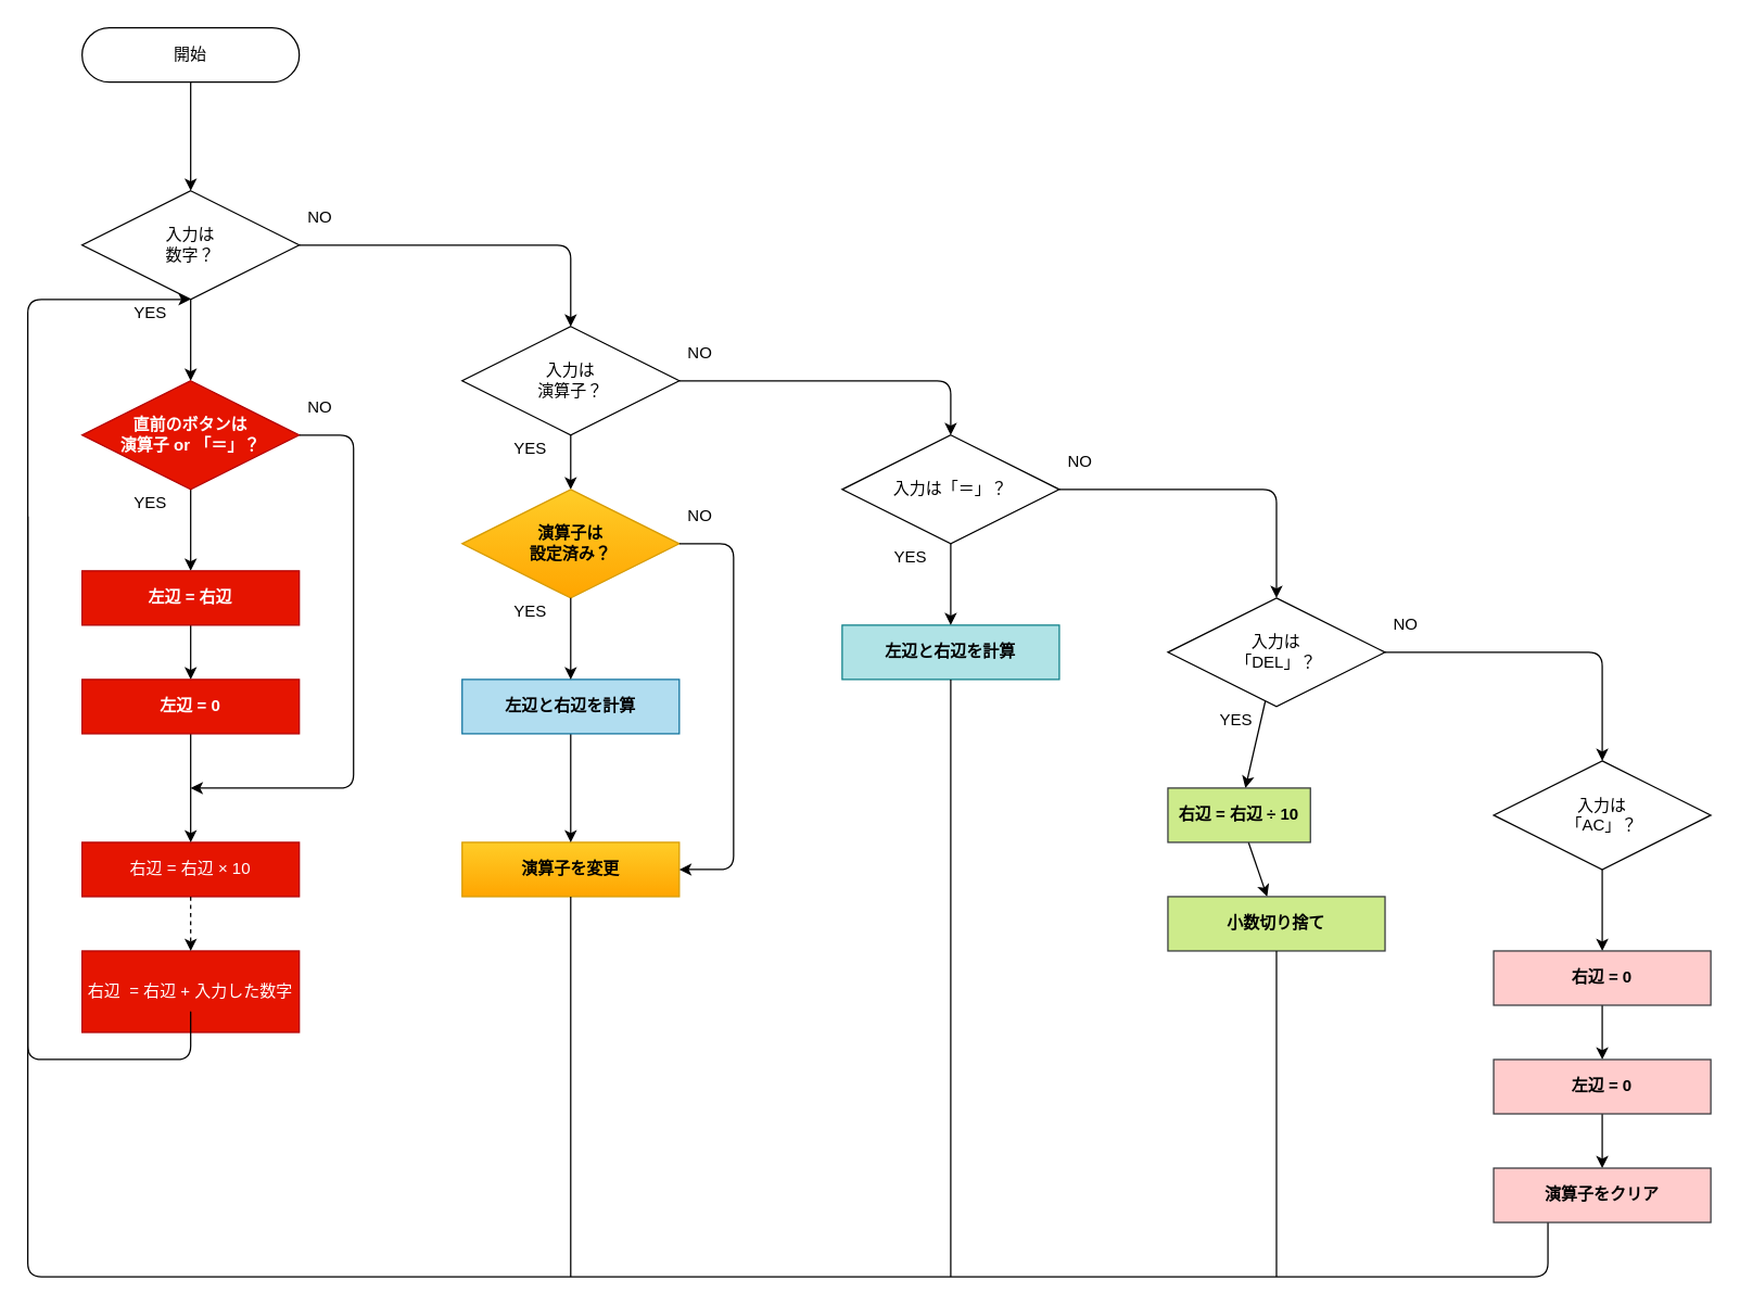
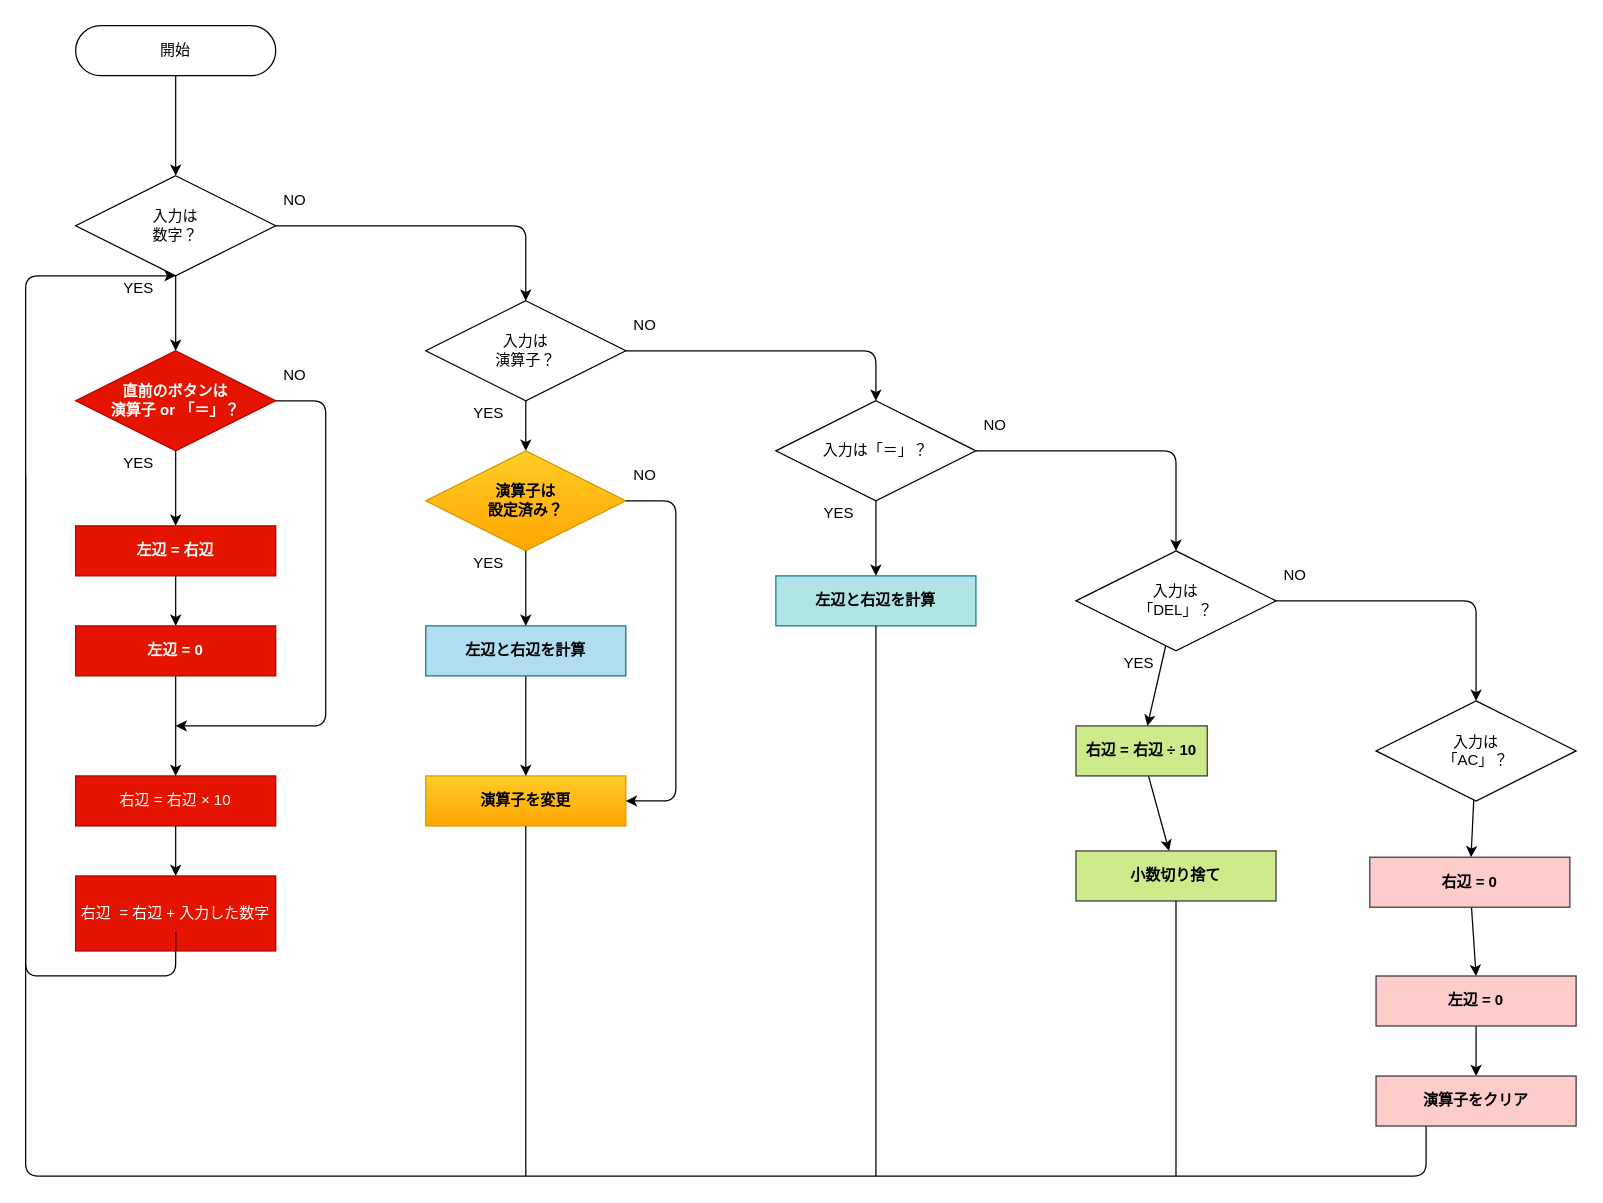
- <mxCell id="6" value="" style="endArrow=classic;html=1;exitX=0.5;exitY=1;exitDx=0;exitDy=0;entryX=0.5;entryY=0;entryDx=0;entryDy=0;dashed=1;" parent="1" source="3" target="4" edge="1"><mxGeometry width="50" height="50" relative="1" as="geometry"><mxPoint x="150" y="320" as="sourcePoint" /><mxPoint x="150" y="360" as="targetPoint" /></mxGeometry></mxCell>
+ <mxCell id="6" value="" style="endArrow=classic;html=1;exitX=0.5;exitY=1;exitDx=0;exitDy=0;entryX=0.5;entryY=0;entryDx=0;entryDy=0;" parent="1" source="3" target="4" edge="1"><mxGeometry width="50" height="50" relative="1" as="geometry"><mxPoint x="150" y="320" as="sourcePoint" /><mxPoint x="150" y="360" as="targetPoint" /></mxGeometry></mxCell>
- <mxCell id="35" value="小数切り捨て" style="rounded=0;whiteSpace=wrap;html=1;fillColor=#cdeb8b;strokeColor=#36393d;fontColor=#000000;fontStyle=1" parent="1" vertex="1"><mxGeometry x="860" y="660" width="160" height="40" as="geometry" /></mxCell>
+ <mxCell id="35" value="小数切り捨て" style="rounded=0;whiteSpace=wrap;html=1;fillColor=#cdeb8b;strokeColor=#36393d;fontColor=#000000;fontStyle=1" parent="1" vertex="1"><mxGeometry x="860" y="680" width="160" height="40" as="geometry" /></mxCell>
- <mxCell id="43" value="右辺 = 0" style="rounded=0;whiteSpace=wrap;html=1;fillColor=#ffcccc;strokeColor=#36393d;fontColor=#000000;fontStyle=1" parent="1" vertex="1"><mxGeometry x="1100" y="700" width="160" height="40" as="geometry" /></mxCell>
+ <mxCell id="43" value="右辺 = 0" style="rounded=0;whiteSpace=wrap;html=1;fillColor=#ffcccc;strokeColor=#36393d;fontColor=#000000;fontStyle=1" parent="1" vertex="1"><mxGeometry x="1095" y="685" width="160" height="40" as="geometry" /></mxCell>
